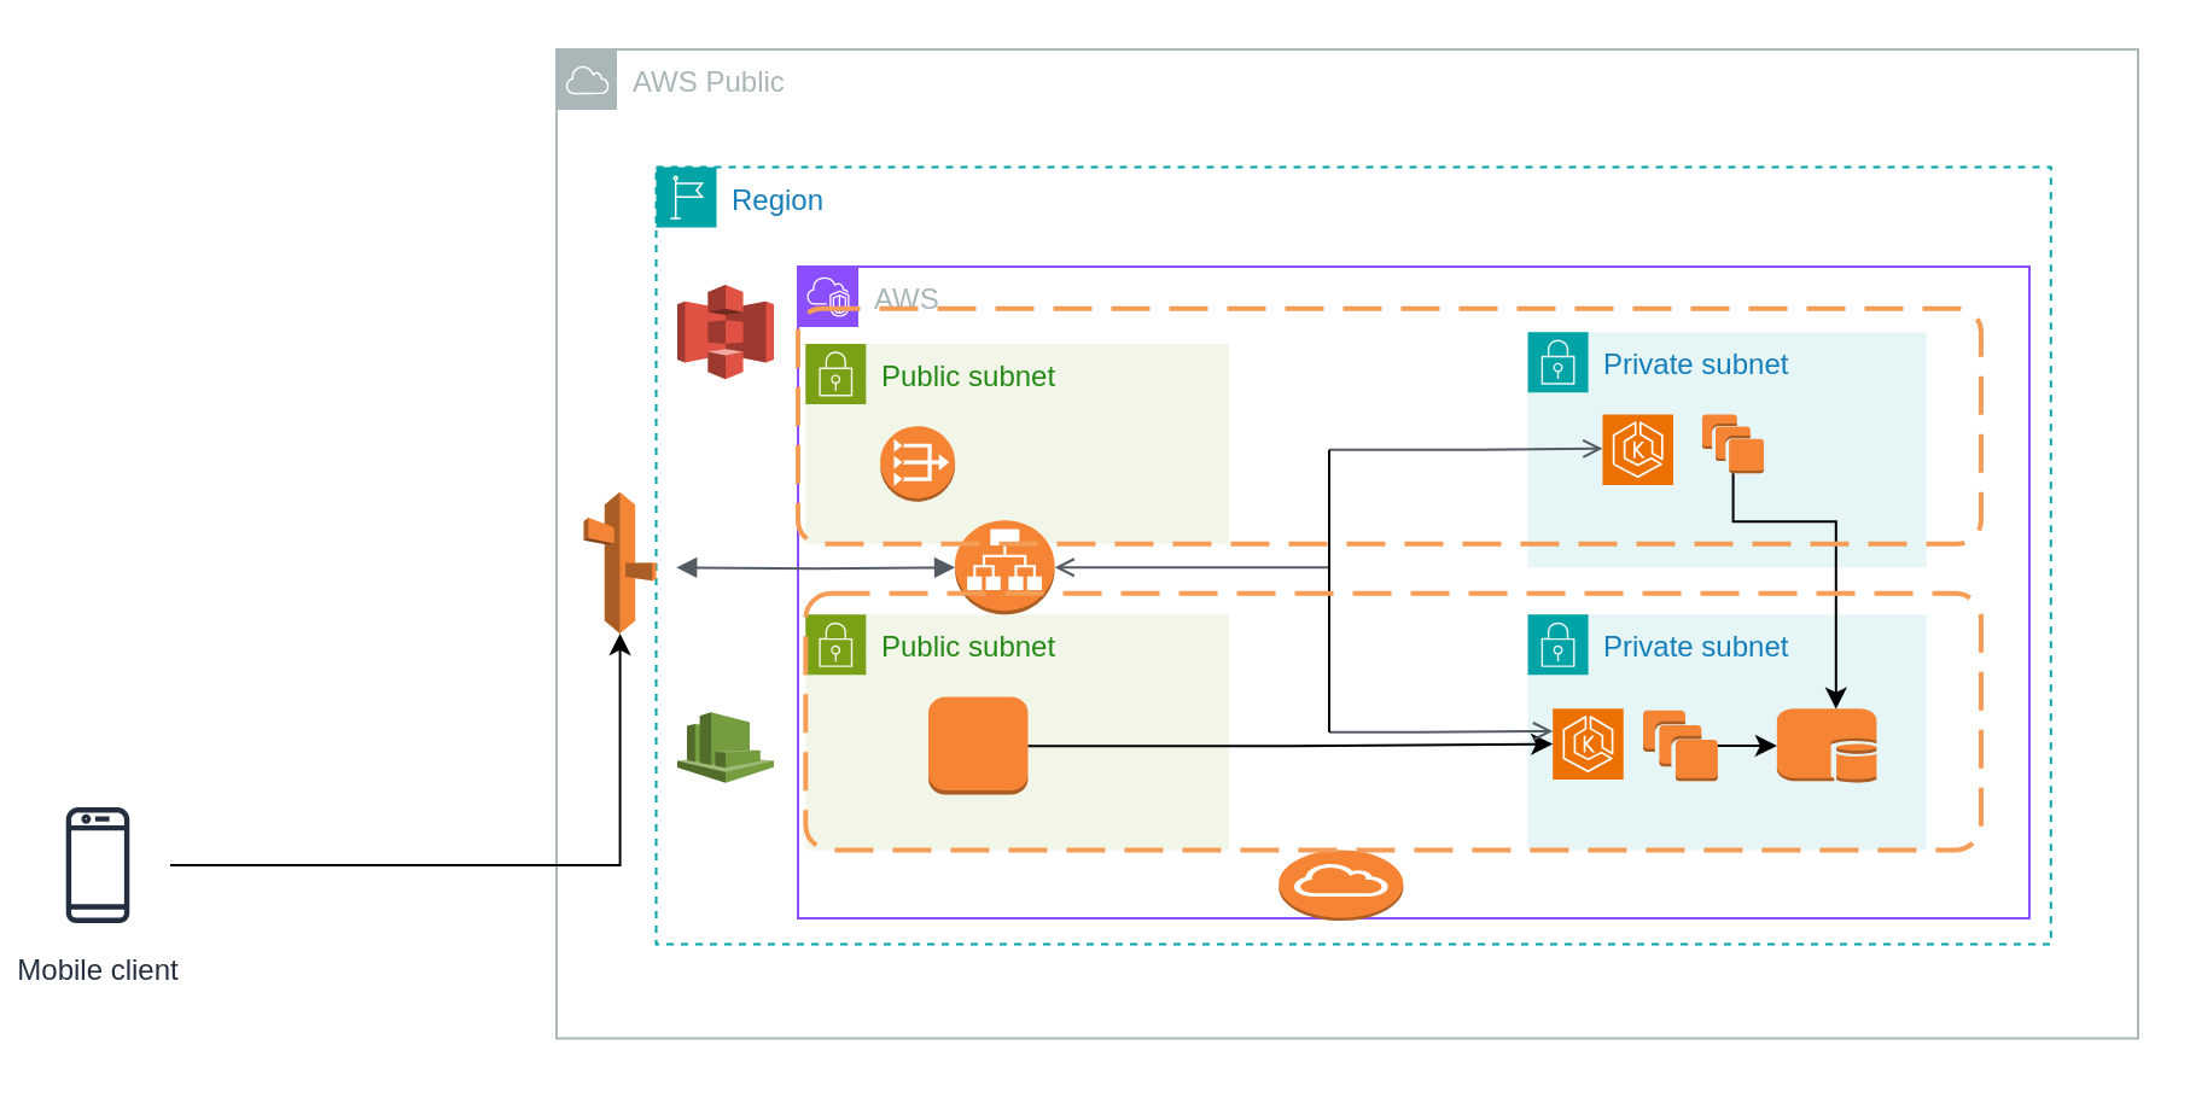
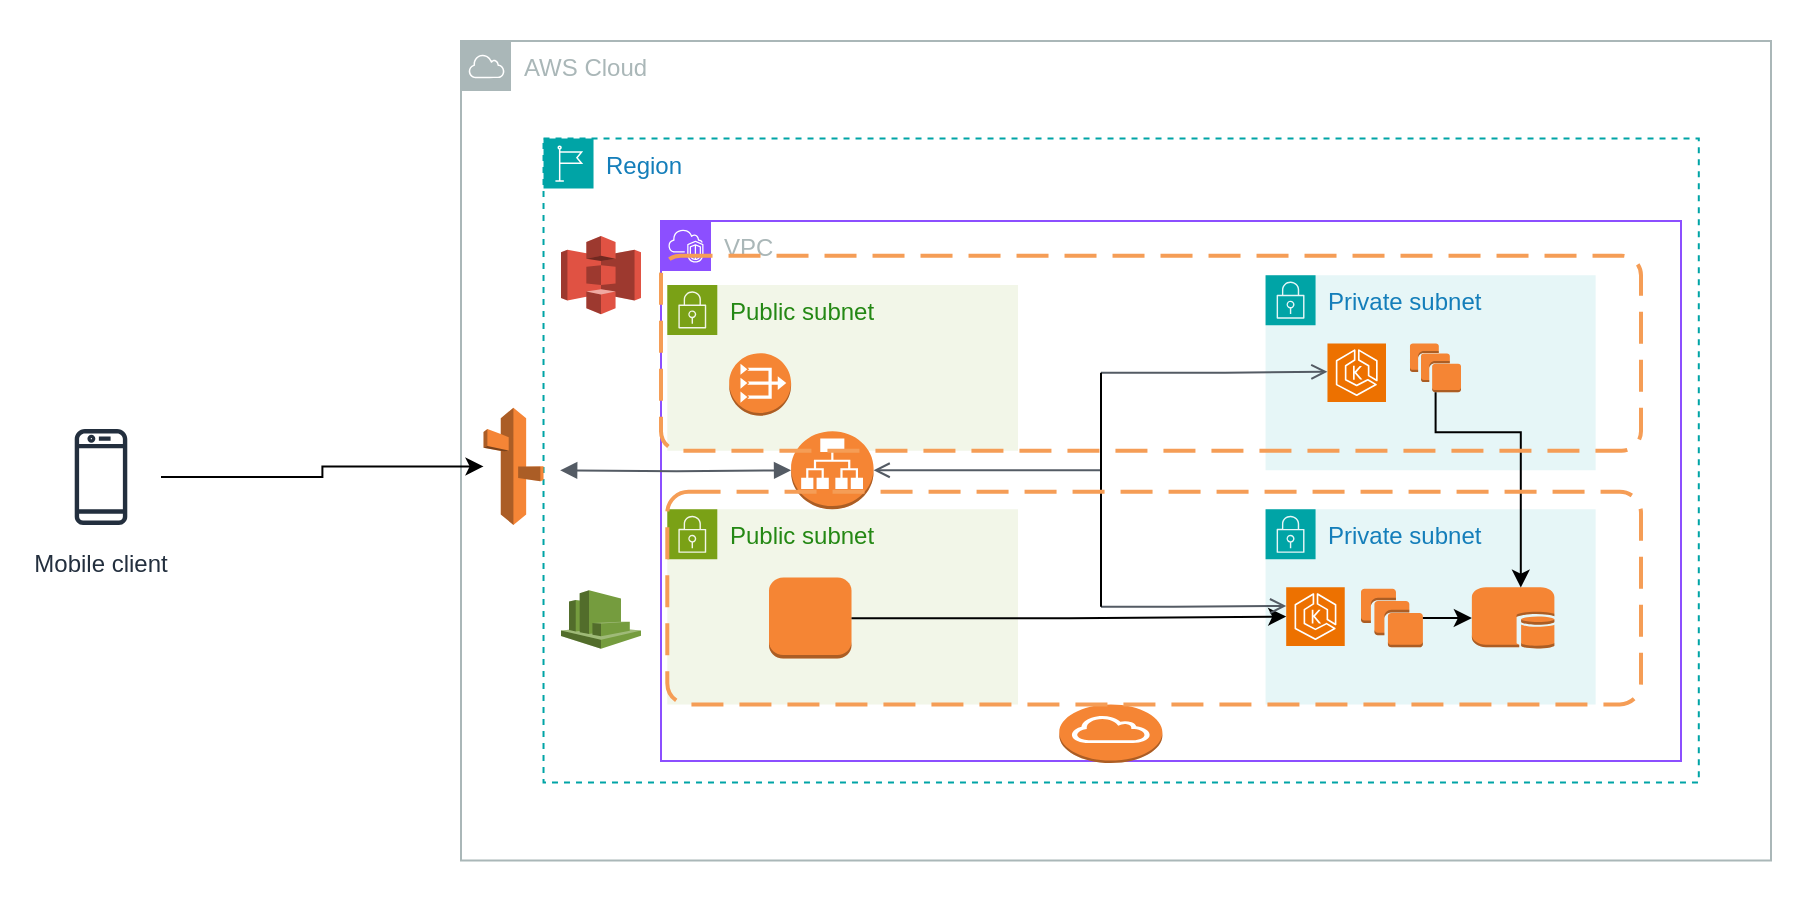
- <mxCell id="5" value="AWS Public" style="sketch=0;outlineConnect=0;gradientColor=none;html=1;whiteSpace=wrap;fontSize=12;fontStyle=0;shape=mxgraph.aws4.group;grIcon=mxgraph.aws4.group_aws_cloud;strokeColor=#AAB7B8;fillColor=none;verticalAlign=top;align=left;spacingLeft=30;fontColor=#AAB7B8;dashed=0;" vertex="1" parent="3"><mxGeometry width="655" height="409.756" as="geometry" /></mxCell>
+ <mxCell id="5" value="AWS Cloud" style="sketch=0;outlineConnect=0;gradientColor=none;html=1;whiteSpace=wrap;fontSize=12;fontStyle=0;shape=mxgraph.aws4.group;grIcon=mxgraph.aws4.group_aws_cloud;strokeColor=#AAB7B8;fillColor=none;verticalAlign=top;align=left;spacingLeft=30;fontColor=#AAB7B8;dashed=0;" vertex="1" parent="3"><mxGeometry width="655" height="409.756" as="geometry" /></mxCell>
- <mxCell id="2" value="AWS" style="points=[[0,0],[0.25,0],[0.5,0],[0.75,0],[1,0],[1,0.25],[1,0.5],[1,0.75],[1,1],[0.75,1],[0.5,1],[0.25,1],[0,1],[0,0.75],[0,0.5],[0,0.25]];outlineConnect=0;gradientColor=none;html=1;whiteSpace=wrap;fontSize=12;fontStyle=0;container=1;pointerEvents=0;collapsible=0;recursiveResize=0;shape=mxgraph.aws4.group;grIcon=mxgraph.aws4.group_vpc2;strokeColor=#8C4FFF;fillColor=none;verticalAlign=top;align=left;spacingLeft=30;fontColor=#AAB7B8;dashed=0;" vertex="1" parent="1"><mxGeometry x="330" y="110" width="510" height="270" as="geometry" /></mxCell>
+ <mxCell id="2" value="VPC" style="points=[[0,0],[0.25,0],[0.5,0],[0.75,0],[1,0],[1,0.25],[1,0.5],[1,0.75],[1,1],[0.75,1],[0.5,1],[0.25,1],[0,1],[0,0.75],[0,0.5],[0,0.25]];outlineConnect=0;gradientColor=none;html=1;whiteSpace=wrap;fontSize=12;fontStyle=0;container=1;pointerEvents=0;collapsible=0;recursiveResize=0;shape=mxgraph.aws4.group;grIcon=mxgraph.aws4.group_vpc2;strokeColor=#8C4FFF;fillColor=none;verticalAlign=top;align=left;spacingLeft=30;fontColor=#AAB7B8;dashed=0;" vertex="1" parent="1"><mxGeometry x="330" y="110" width="510" height="270" as="geometry" /></mxCell>
- <mxCell id="33" value="Mobile client" style="sketch=0;outlineConnect=0;fontColor=#232F3E;gradientColor=none;strokeColor=#232F3E;fillColor=#ffffff;dashed=0;verticalLabelPosition=bottom;verticalAlign=top;align=center;html=1;fontSize=12;fontStyle=0;aspect=fixed;shape=mxgraph.aws4.resourceIcon;resIcon=mxgraph.aws4.mobile_client;" vertex="1" parent="1"><mxGeometry x="10" y="328" width="60" height="60" as="geometry" /></mxCell>
+ <mxCell id="33" value="Mobile client" style="sketch=0;outlineConnect=0;fontColor=#232F3E;gradientColor=none;strokeColor=#232F3E;fillColor=#ffffff;dashed=0;verticalLabelPosition=bottom;verticalAlign=top;align=center;html=1;fontSize=12;fontStyle=0;aspect=fixed;shape=mxgraph.aws4.resourceIcon;resIcon=mxgraph.aws4.mobile_client;" vertex="1" parent="1"><mxGeometry x="20" y="208" width="60" height="60" as="geometry" /></mxCell>
